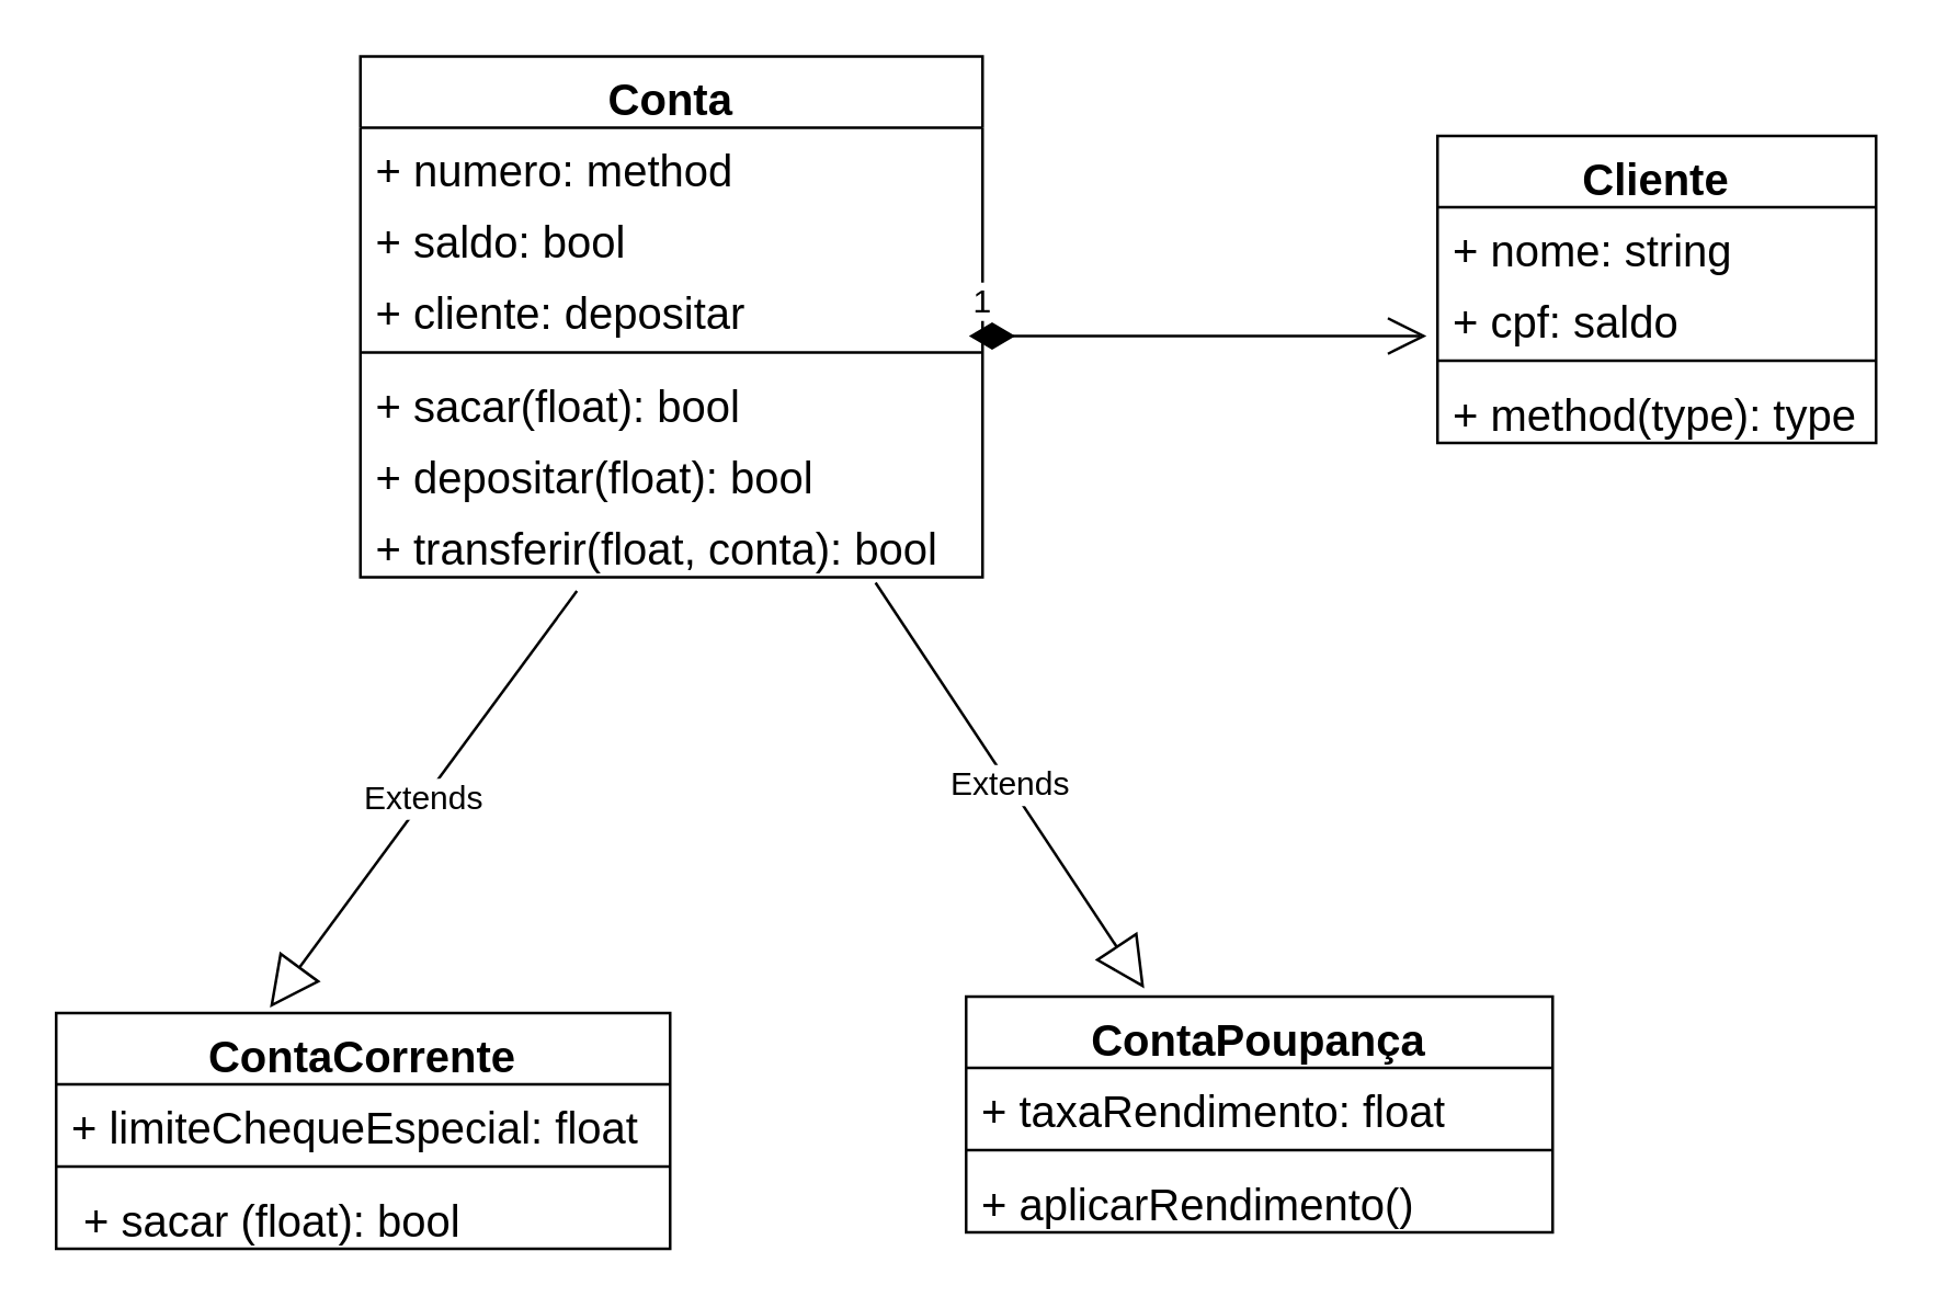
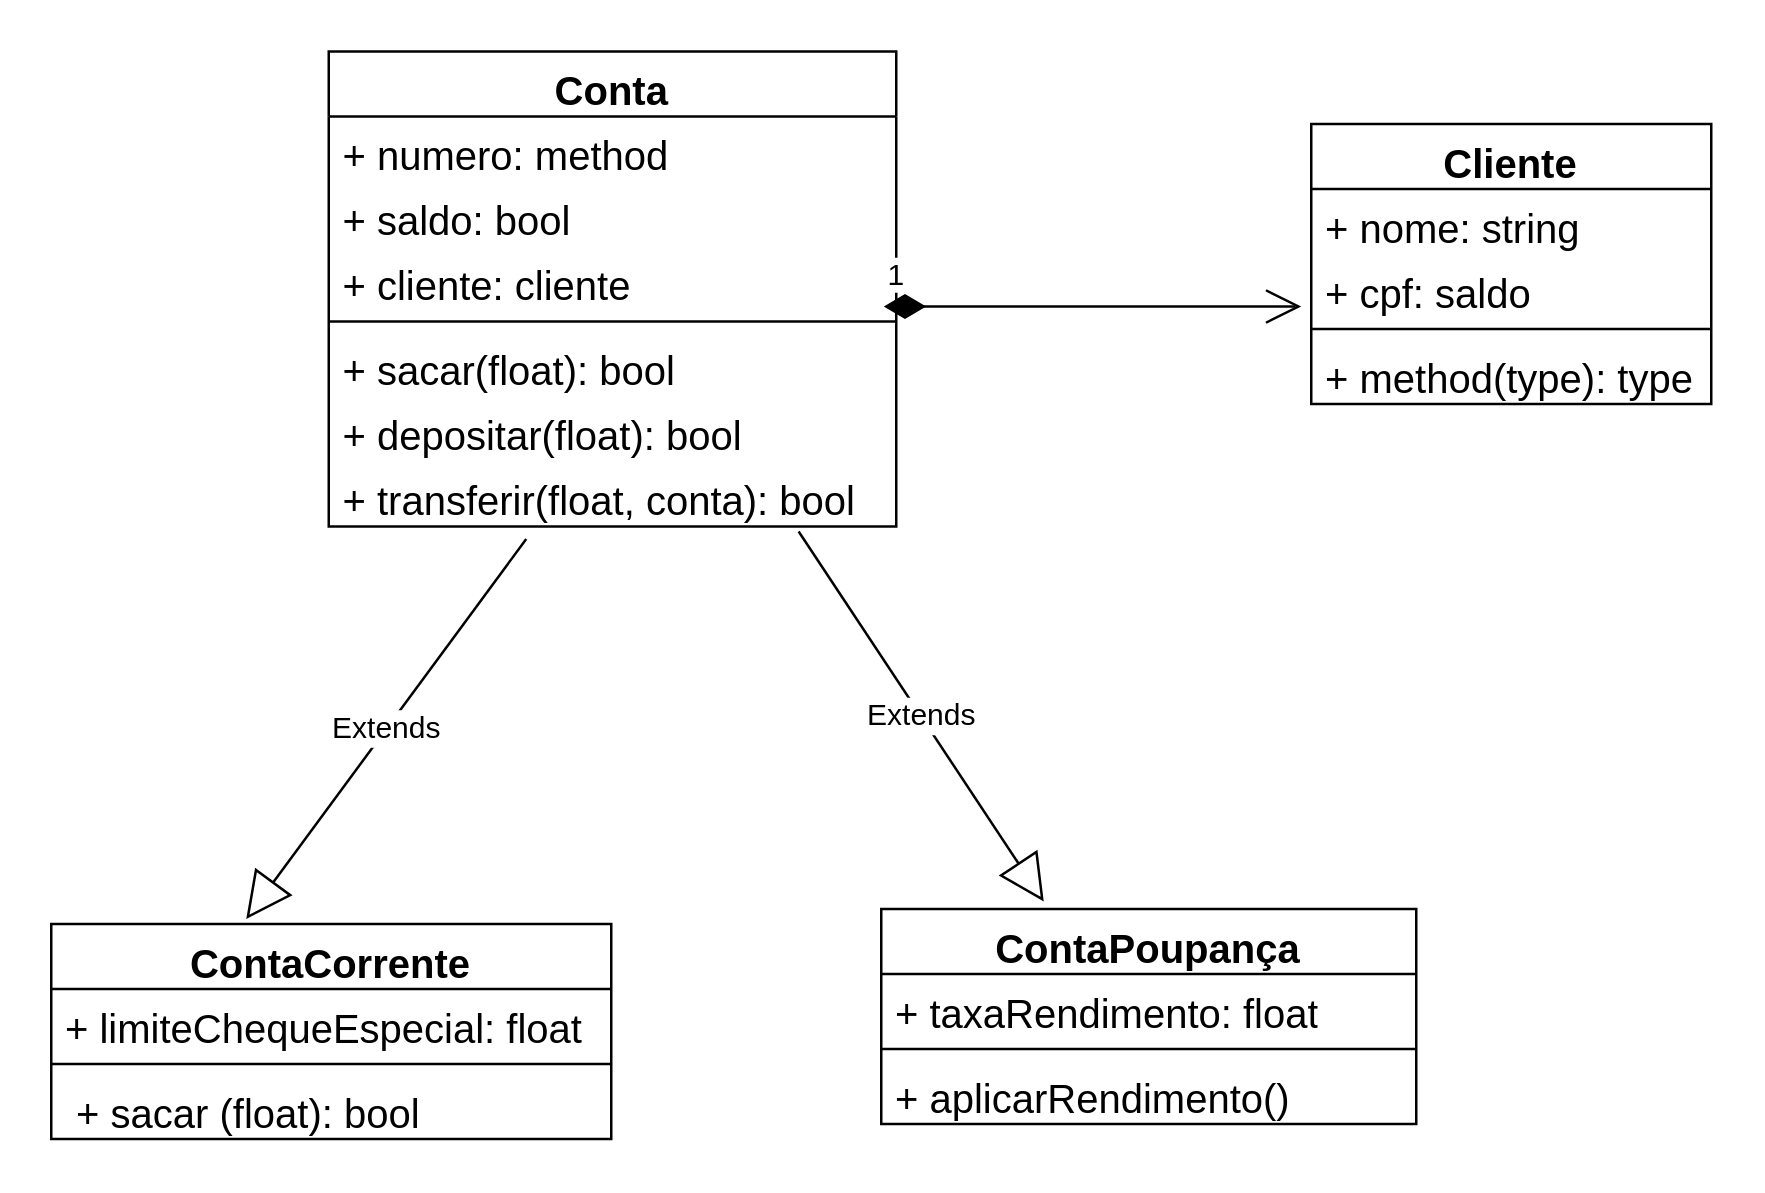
- <mxCell id="5" value="+ cliente: depositar" style="text;strokeColor=none;fillColor=none;align=left;verticalAlign=top;spacingLeft=4;spacingRight=4;overflow=hidden;rotatable=0;points=[[0,0.5],[1,0.5]];portConstraint=eastwest;whiteSpace=wrap;html=1;fontSize=16;" vertex="1" parent="2"><mxGeometry y="78" width="227" height="26" as="geometry" /></mxCell>
+ <mxCell id="5" value="+ cliente: cliente" style="text;strokeColor=none;fillColor=none;align=left;verticalAlign=top;spacingLeft=4;spacingRight=4;overflow=hidden;rotatable=0;points=[[0,0.5],[1,0.5]];portConstraint=eastwest;whiteSpace=wrap;html=1;fontSize=16;" vertex="1" parent="2"><mxGeometry y="78" width="227" height="26" as="geometry" /></mxCell>
